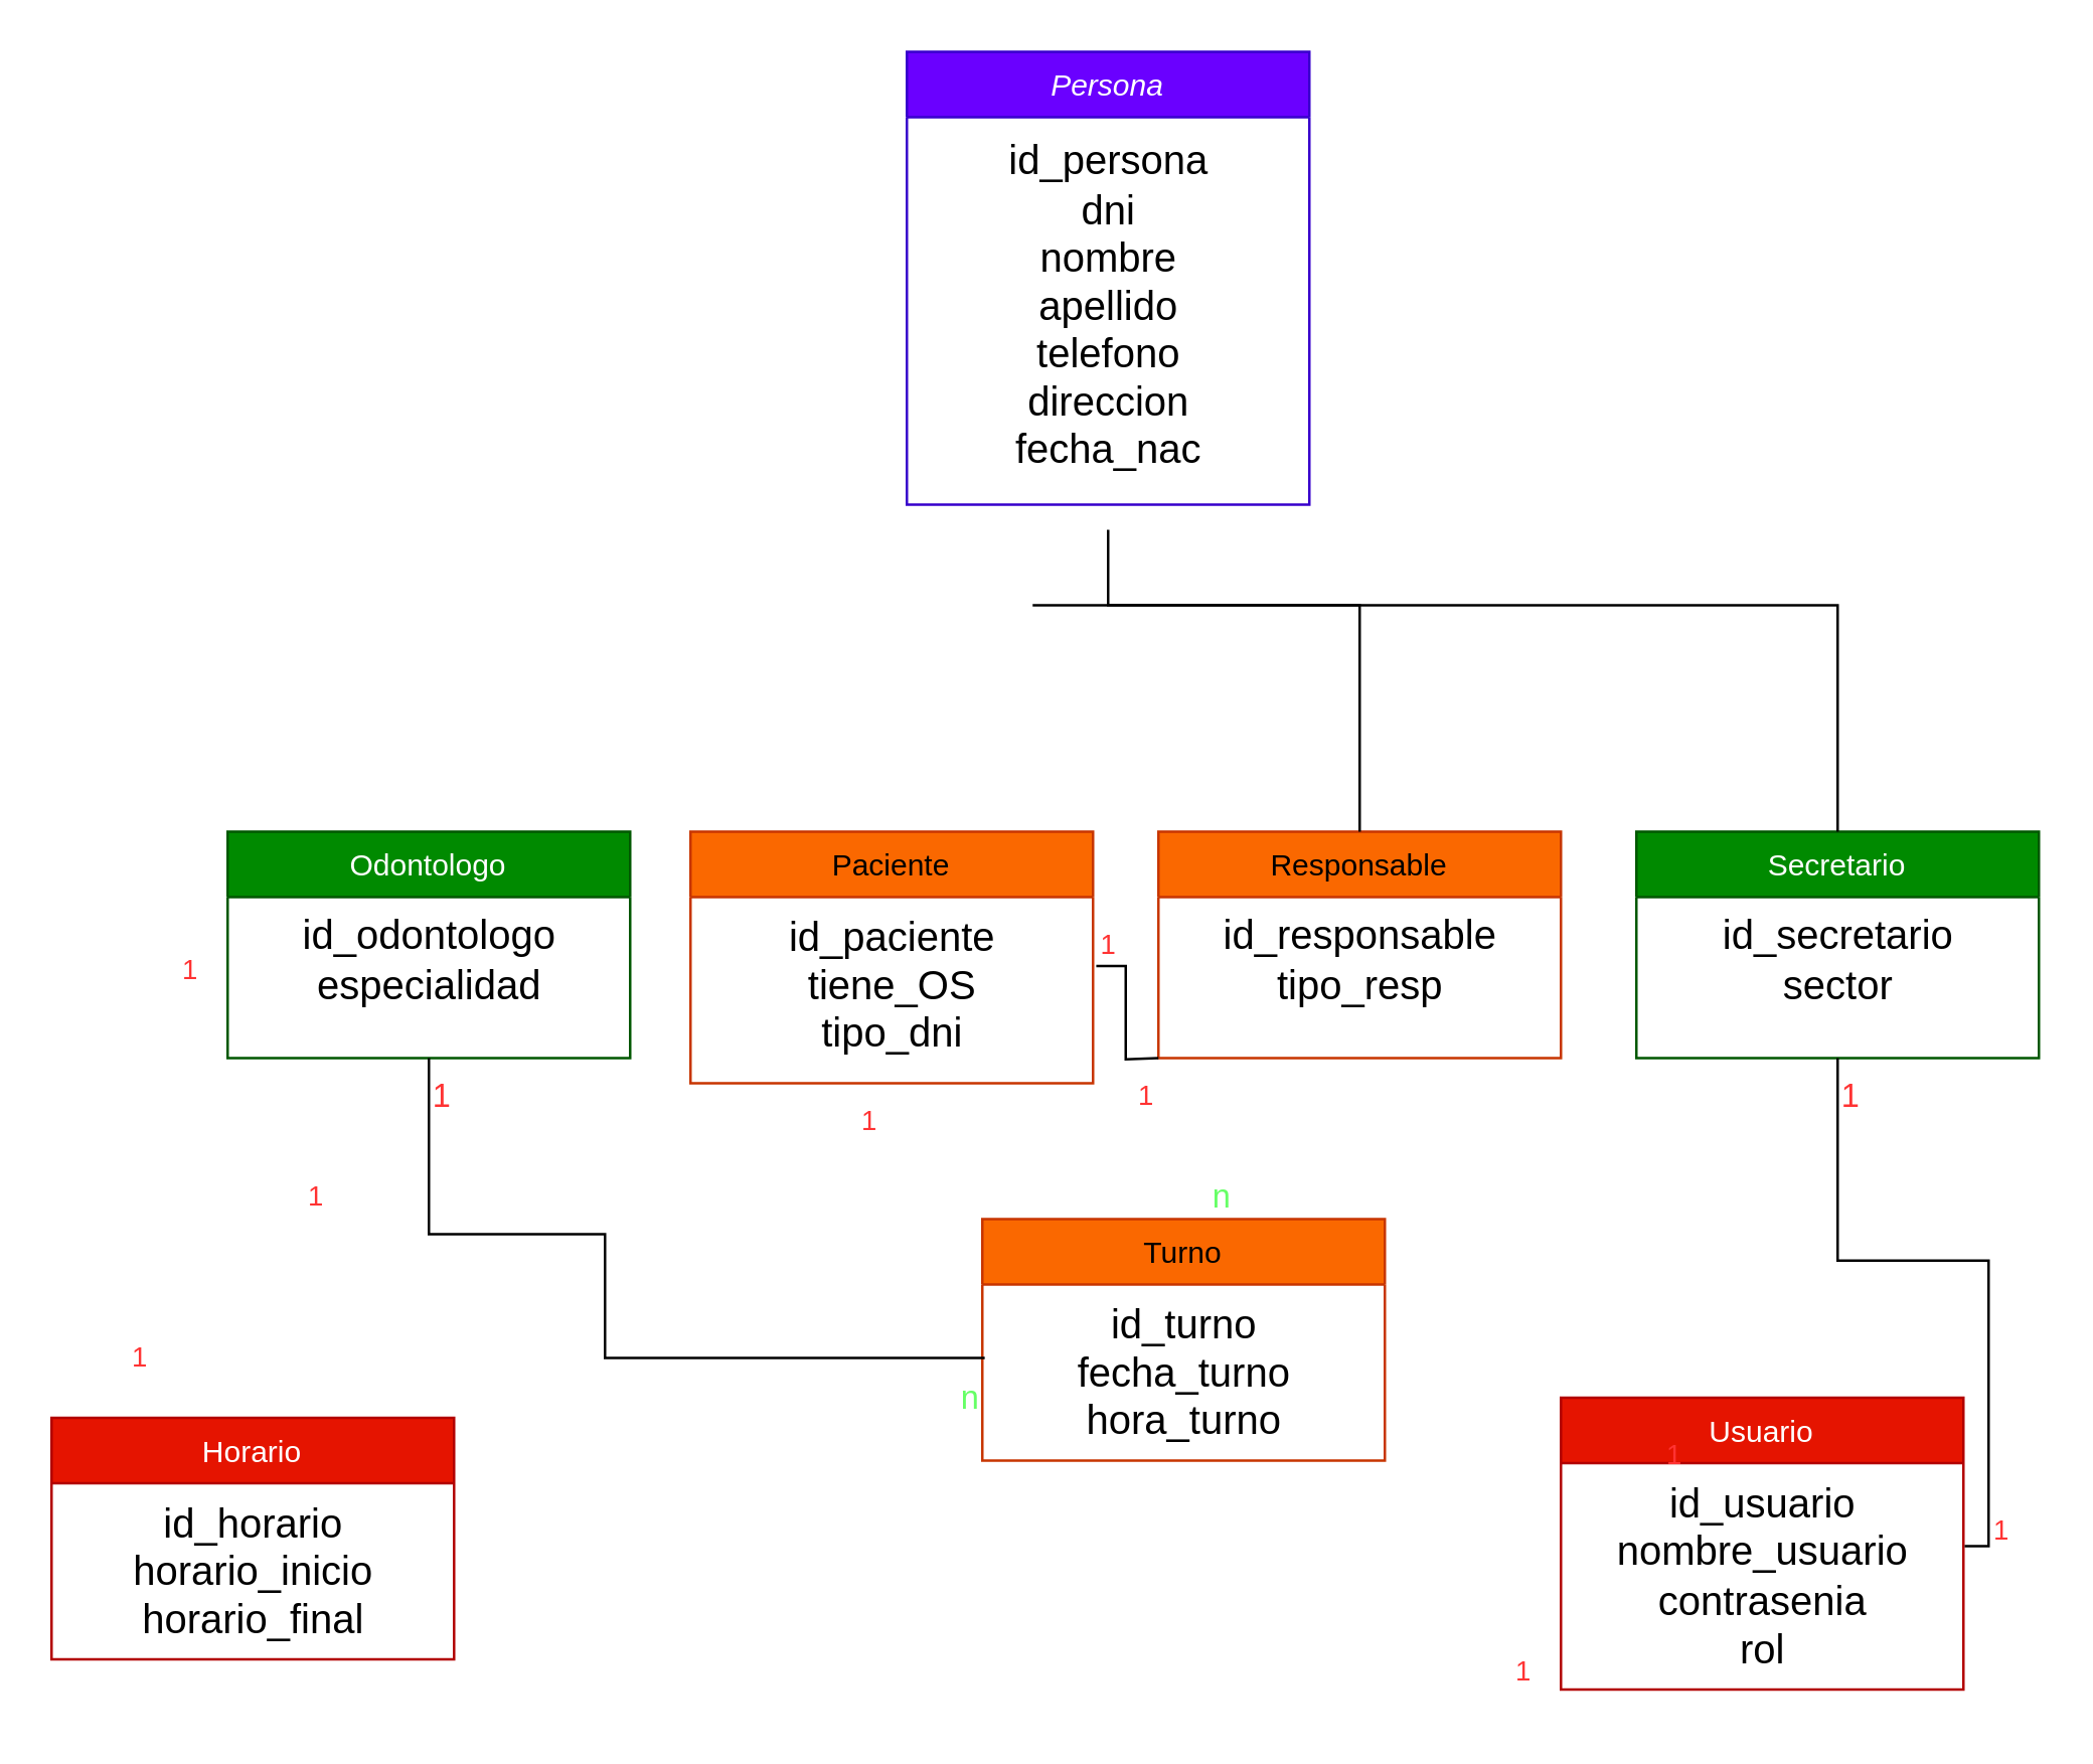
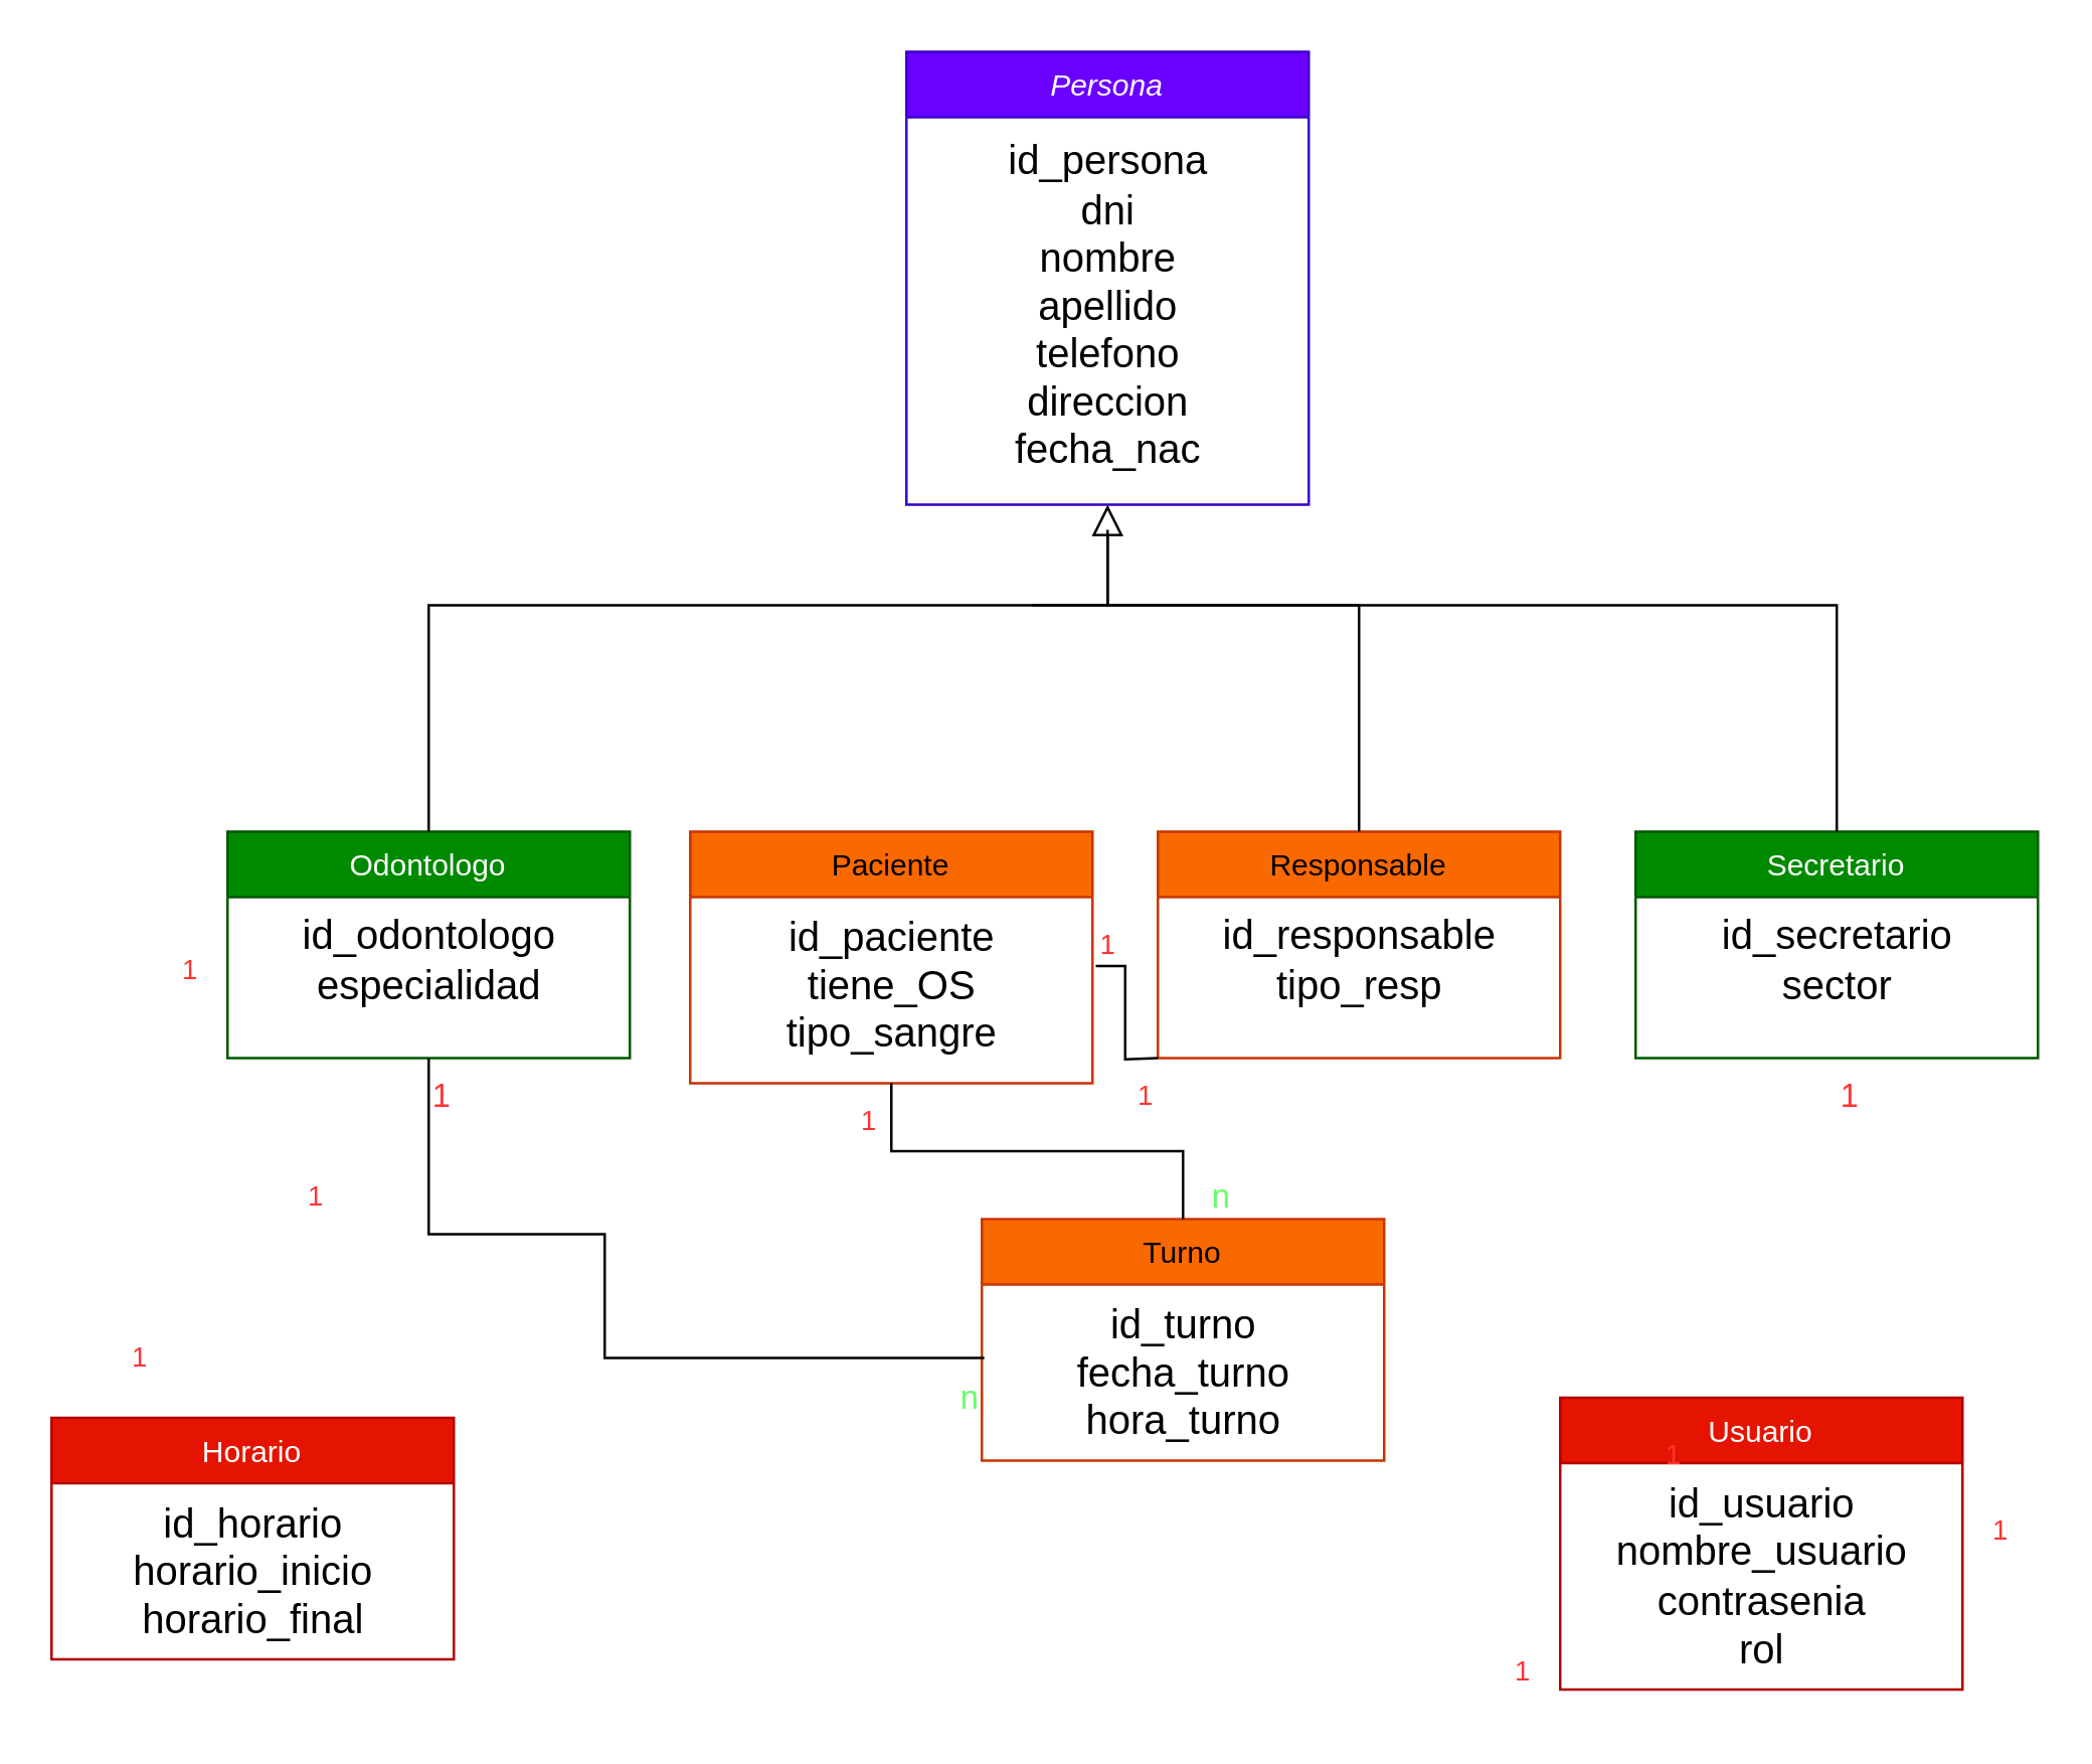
+ <mxCell id="6" value="" style="endArrow=block;endSize=10;endFill=0;shadow=0;strokeWidth=1;rounded=0;curved=0;edgeStyle=elbowEdgeStyle;elbow=vertical;" parent="1" source="4" target="2" edge="1"><mxGeometry width="160" relative="1" as="geometry"><mxPoint x="220" y="173" as="sourcePoint" /><mxPoint x="220" y="173" as="targetPoint" /><Array as="points"><mxPoint x="290" y="240" /></Array></mxGeometry></mxCell>
- <mxCell id="8" value="id_paciente&lt;div&gt;tiene_OS&lt;/div&gt;&lt;div&gt;tipo_dni&lt;/div&gt;" style="text;html=1;align=center;verticalAlign=middle;resizable=0;points=[];autosize=1;strokeColor=none;fillColor=none;fontSize=16;" vertex="1" parent="7"><mxGeometry y="26" width="160" height="70" as="geometry" /></mxCell>
+ <mxCell id="8" value="id_paciente&lt;div&gt;tiene_OS&lt;/div&gt;&lt;div&gt;tipo_sangre&lt;/div&gt;" style="text;html=1;align=center;verticalAlign=middle;resizable=0;points=[];autosize=1;strokeColor=none;fillColor=none;fontSize=16;" vertex="1" parent="7"><mxGeometry y="26" width="160" height="70" as="geometry" /></mxCell>
+ <mxCell id="21" value="" style="endArrow=none;html=1;rounded=0;fontSize=12;startSize=8;endSize=8;exitX=0.5;exitY=0;exitDx=0;exitDy=0;edgeStyle=orthogonalEdgeStyle;entryX=0.5;entryY=1;entryDx=0;entryDy=0;" edge="1" parent="1" source="15" target="7"><mxGeometry width="50" height="50" relative="1" as="geometry"><mxPoint x="430" y="490" as="sourcePoint" /><mxPoint x="340" y="470" as="targetPoint" /></mxGeometry></mxCell>
- <mxCell id="34" value="" style="endArrow=none;html=1;rounded=0;fontSize=12;startSize=8;endSize=8;exitX=1.003;exitY=0.367;exitDx=0;exitDy=0;exitPerimeter=0;entryX=0.5;entryY=1;entryDx=0;entryDy=0;edgeStyle=orthogonalEdgeStyle;" edge="1" parent="1" source="18" target="11"><mxGeometry width="50" height="50" relative="1" as="geometry"><mxPoint x="310" y="480" as="sourcePoint" /><mxPoint x="360" y="430" as="targetPoint" /></mxGeometry></mxCell>
